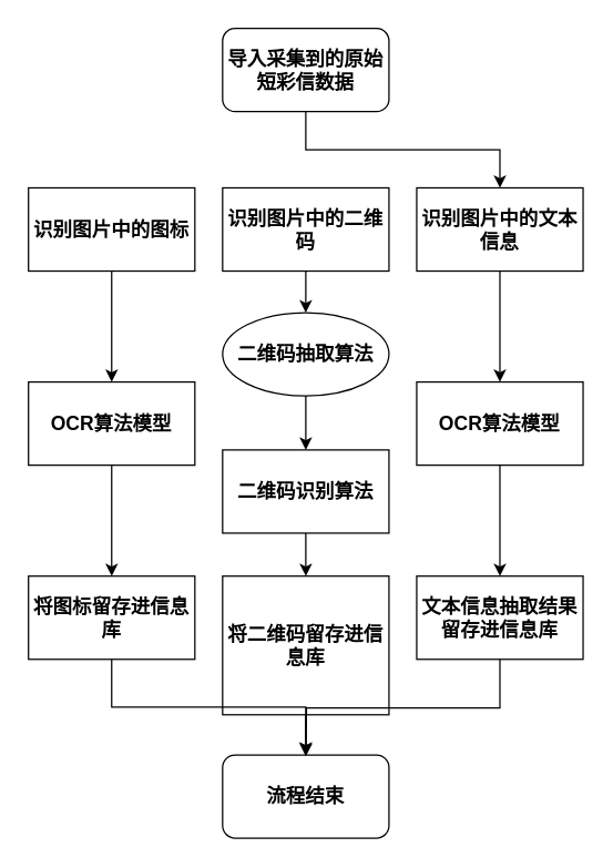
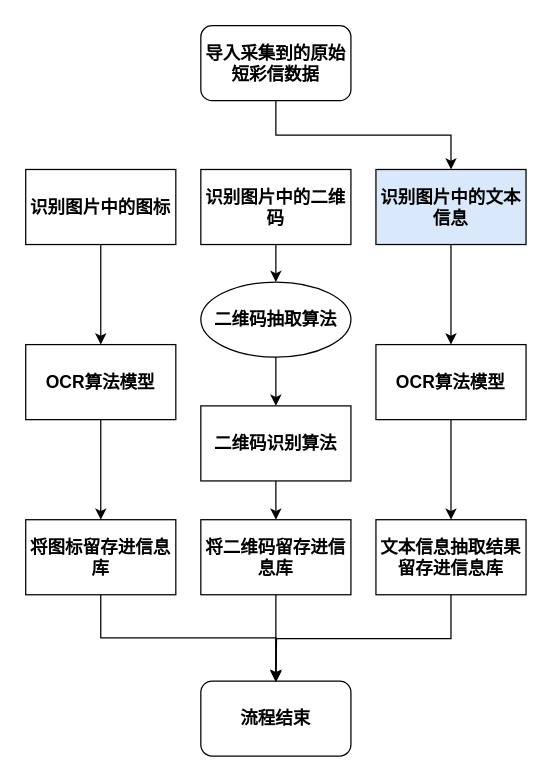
- <mxCell id="10" value="识别图片中的文本信息" style="rounded=0;whiteSpace=wrap;html=1;fontSize=14;fontStyle=1" vertex="1" parent="1"><mxGeometry x="300" y="135" width="120" height="60" as="geometry" /></mxCell>
+ <mxCell id="10" value="识别图片中的文本信息" style="rounded=0;whiteSpace=wrap;html=1;fontSize=14;fontStyle=1;fillColor=#dae8fc;" vertex="1" parent="1"><mxGeometry x="300" y="135" width="120" height="60" as="geometry" /></mxCell>
- <mxCell id="12" value="将二维码留存进信息库" style="rounded=0;whiteSpace=wrap;html=1;fontSize=14;fontStyle=1" vertex="1" parent="1"><mxGeometry x="160" y="415" width="120" height="100" as="geometry" /></mxCell>
+ <mxCell id="12" value="将二维码留存进信息库" style="rounded=0;whiteSpace=wrap;html=1;fontSize=14;fontStyle=1" vertex="1" parent="1"><mxGeometry x="160" y="415" width="120" height="60" as="geometry" /></mxCell>
